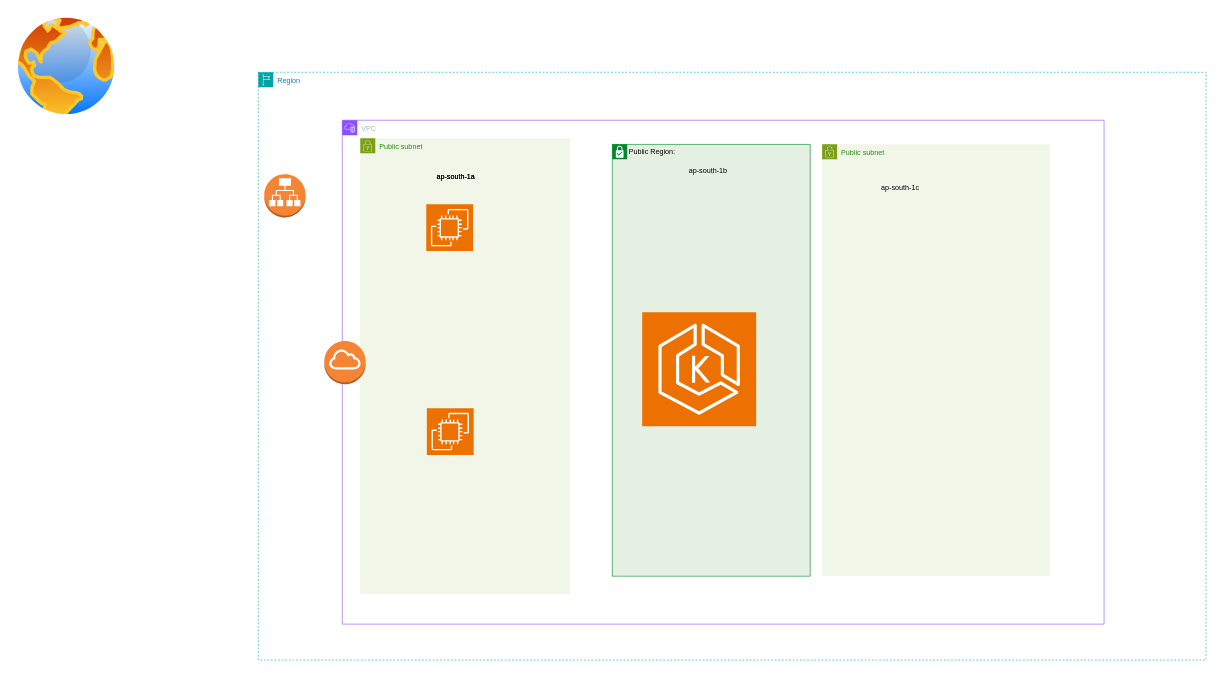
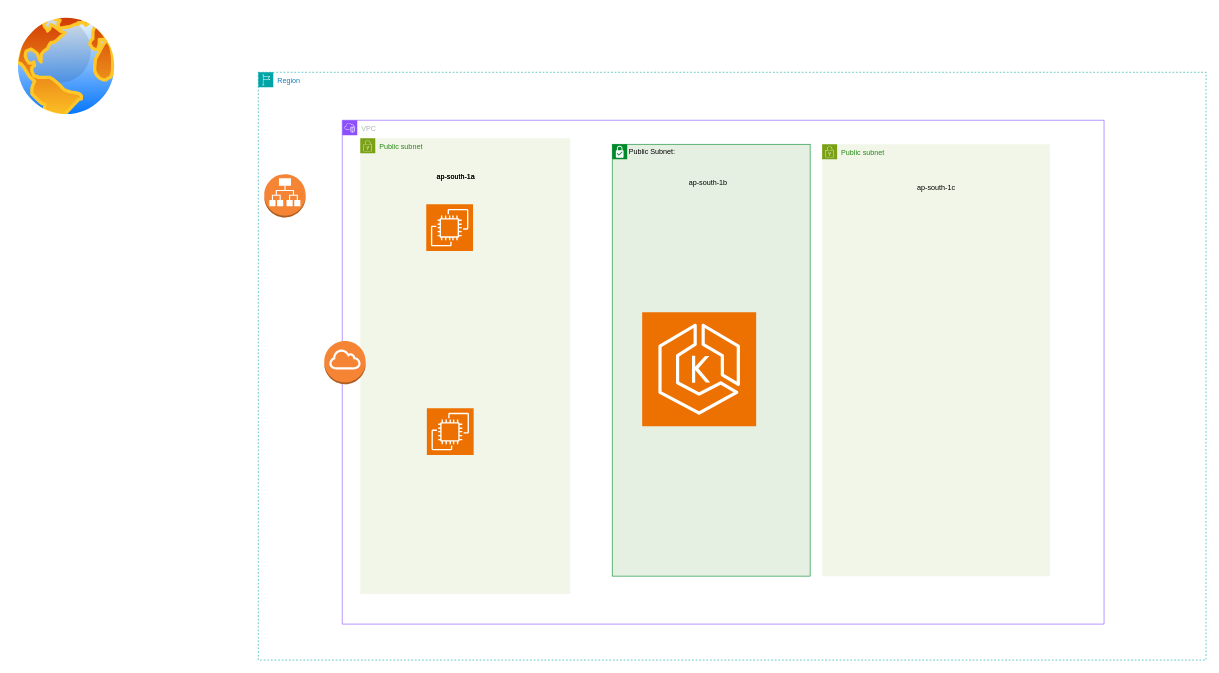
- <mxCell id="8" value="Public Region:" style="shape=mxgraph.ibm.box;prType=subnet;fontStyle=0;verticalAlign=top;align=left;spacingLeft=32;spacingTop=4;fillColor=#E6F0E2;rounded=0;whiteSpace=wrap;html=1;strokeColor=#00882B;strokeWidth=1;dashed=0;container=1;spacing=-4;collapsible=0;expand=0;recursiveResize=0;" vertex="1" parent="3"><mxGeometry x="450" y="40" width="330" height="720" as="geometry" /></mxCell>
+ <mxCell id="8" value="Public Subnet:" style="shape=mxgraph.ibm.box;prType=subnet;fontStyle=0;verticalAlign=top;align=left;spacingLeft=32;spacingTop=4;fillColor=#E6F0E2;rounded=0;whiteSpace=wrap;html=1;strokeColor=#00882B;strokeWidth=1;dashed=0;container=1;spacing=-4;collapsible=0;expand=0;recursiveResize=0;" vertex="1" parent="3"><mxGeometry x="450" y="40" width="330" height="720" as="geometry" /></mxCell>
- <mxCell id="10" value="ap-south-1b" style="text;html=1;align=center;verticalAlign=middle;whiteSpace=wrap;rounded=0;" vertex="1" parent="8"><mxGeometry x="120" y="30" width="80" height="30" as="geometry" /></mxCell>
+ <mxCell id="10" value="ap-south-1b" style="text;html=1;align=center;verticalAlign=middle;whiteSpace=wrap;rounded=0;" vertex="1" parent="8"><mxGeometry x="120" y="50" width="80" height="30" as="geometry" /></mxCell>
- <mxCell id="16" value="ap-south-1c" style="text;html=1;align=center;verticalAlign=middle;resizable=0;points=[];autosize=1;strokeColor=none;fillColor=none;" vertex="1" parent="1"><mxGeometry x="1455" y="298" width="90" height="30" as="geometry" /></mxCell>
+ <mxCell id="16" value="ap-south-1c" style="text;html=1;align=center;verticalAlign=middle;resizable=0;points=[];autosize=1;strokeColor=none;fillColor=none;" vertex="1" parent="1"><mxGeometry x="1515" y="298" width="90" height="30" as="geometry" /></mxCell>
